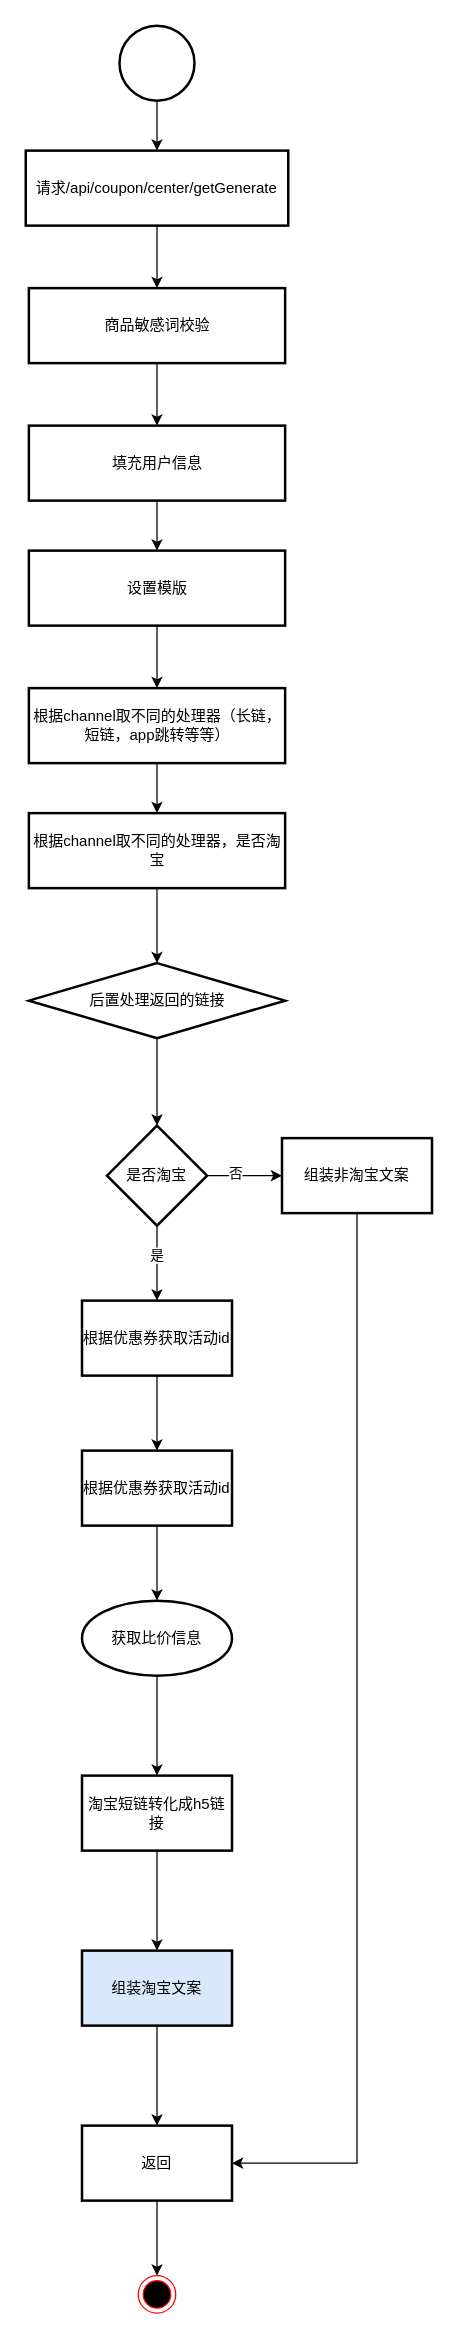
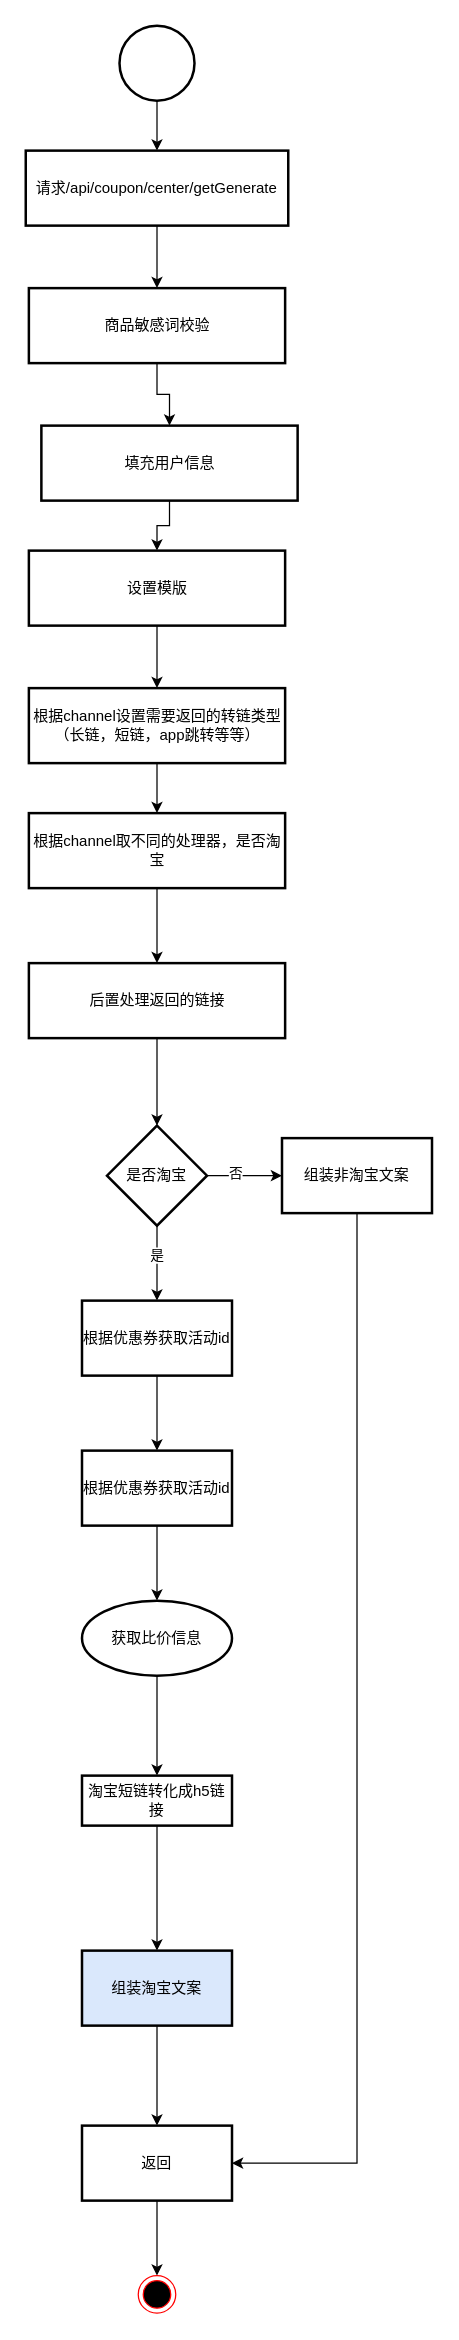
- <mxCell id="9" value="填充用户信息" style="whiteSpace=wrap;html=1;strokeWidth=2;" vertex="1" parent="1"><mxGeometry x="22.5" y="340" width="205" height="60" as="geometry" /></mxCell>
+ <mxCell id="9" value="填充用户信息" style="whiteSpace=wrap;html=1;strokeWidth=2;" vertex="1" parent="1"><mxGeometry x="32.5" y="340" width="205" height="60" as="geometry" /></mxCell>
- <mxCell id="13" value="根据channel取不同的处理器（长链，短链，app跳转等等）" style="whiteSpace=wrap;html=1;strokeWidth=2;" vertex="1" parent="1"><mxGeometry x="22.5" y="550" width="205" height="60" as="geometry" /></mxCell>
+ <mxCell id="13" value="根据channel设置需要返回的转链类型（长链，短链，app跳转等等）" style="whiteSpace=wrap;html=1;strokeWidth=2;" vertex="1" parent="1"><mxGeometry x="22.5" y="550" width="205" height="60" as="geometry" /></mxCell>
- <mxCell id="17" value="后置处理返回的链接" style="rhombus;whiteSpace=wrap;html=1;strokeWidth=2;" vertex="1" parent="1"><mxGeometry x="22.5" y="770" width="205" height="60" as="geometry" /></mxCell>
+ <mxCell id="17" value="后置处理返回的链接" style="whiteSpace=wrap;html=1;strokeWidth=2;" vertex="1" parent="1"><mxGeometry x="22.5" y="770" width="205" height="60" as="geometry" /></mxCell>
- <mxCell id="30" value="淘宝短链转化成h5链接" style="whiteSpace=wrap;html=1;strokeWidth=2;" vertex="1" parent="1"><mxGeometry x="65" y="1420" width="120" height="60" as="geometry" /></mxCell>
+ <mxCell id="30" value="淘宝短链转化成h5链接" style="whiteSpace=wrap;html=1;strokeWidth=2;" vertex="1" parent="1"><mxGeometry x="65" y="1420" width="120" height="40" as="geometry" /></mxCell>
